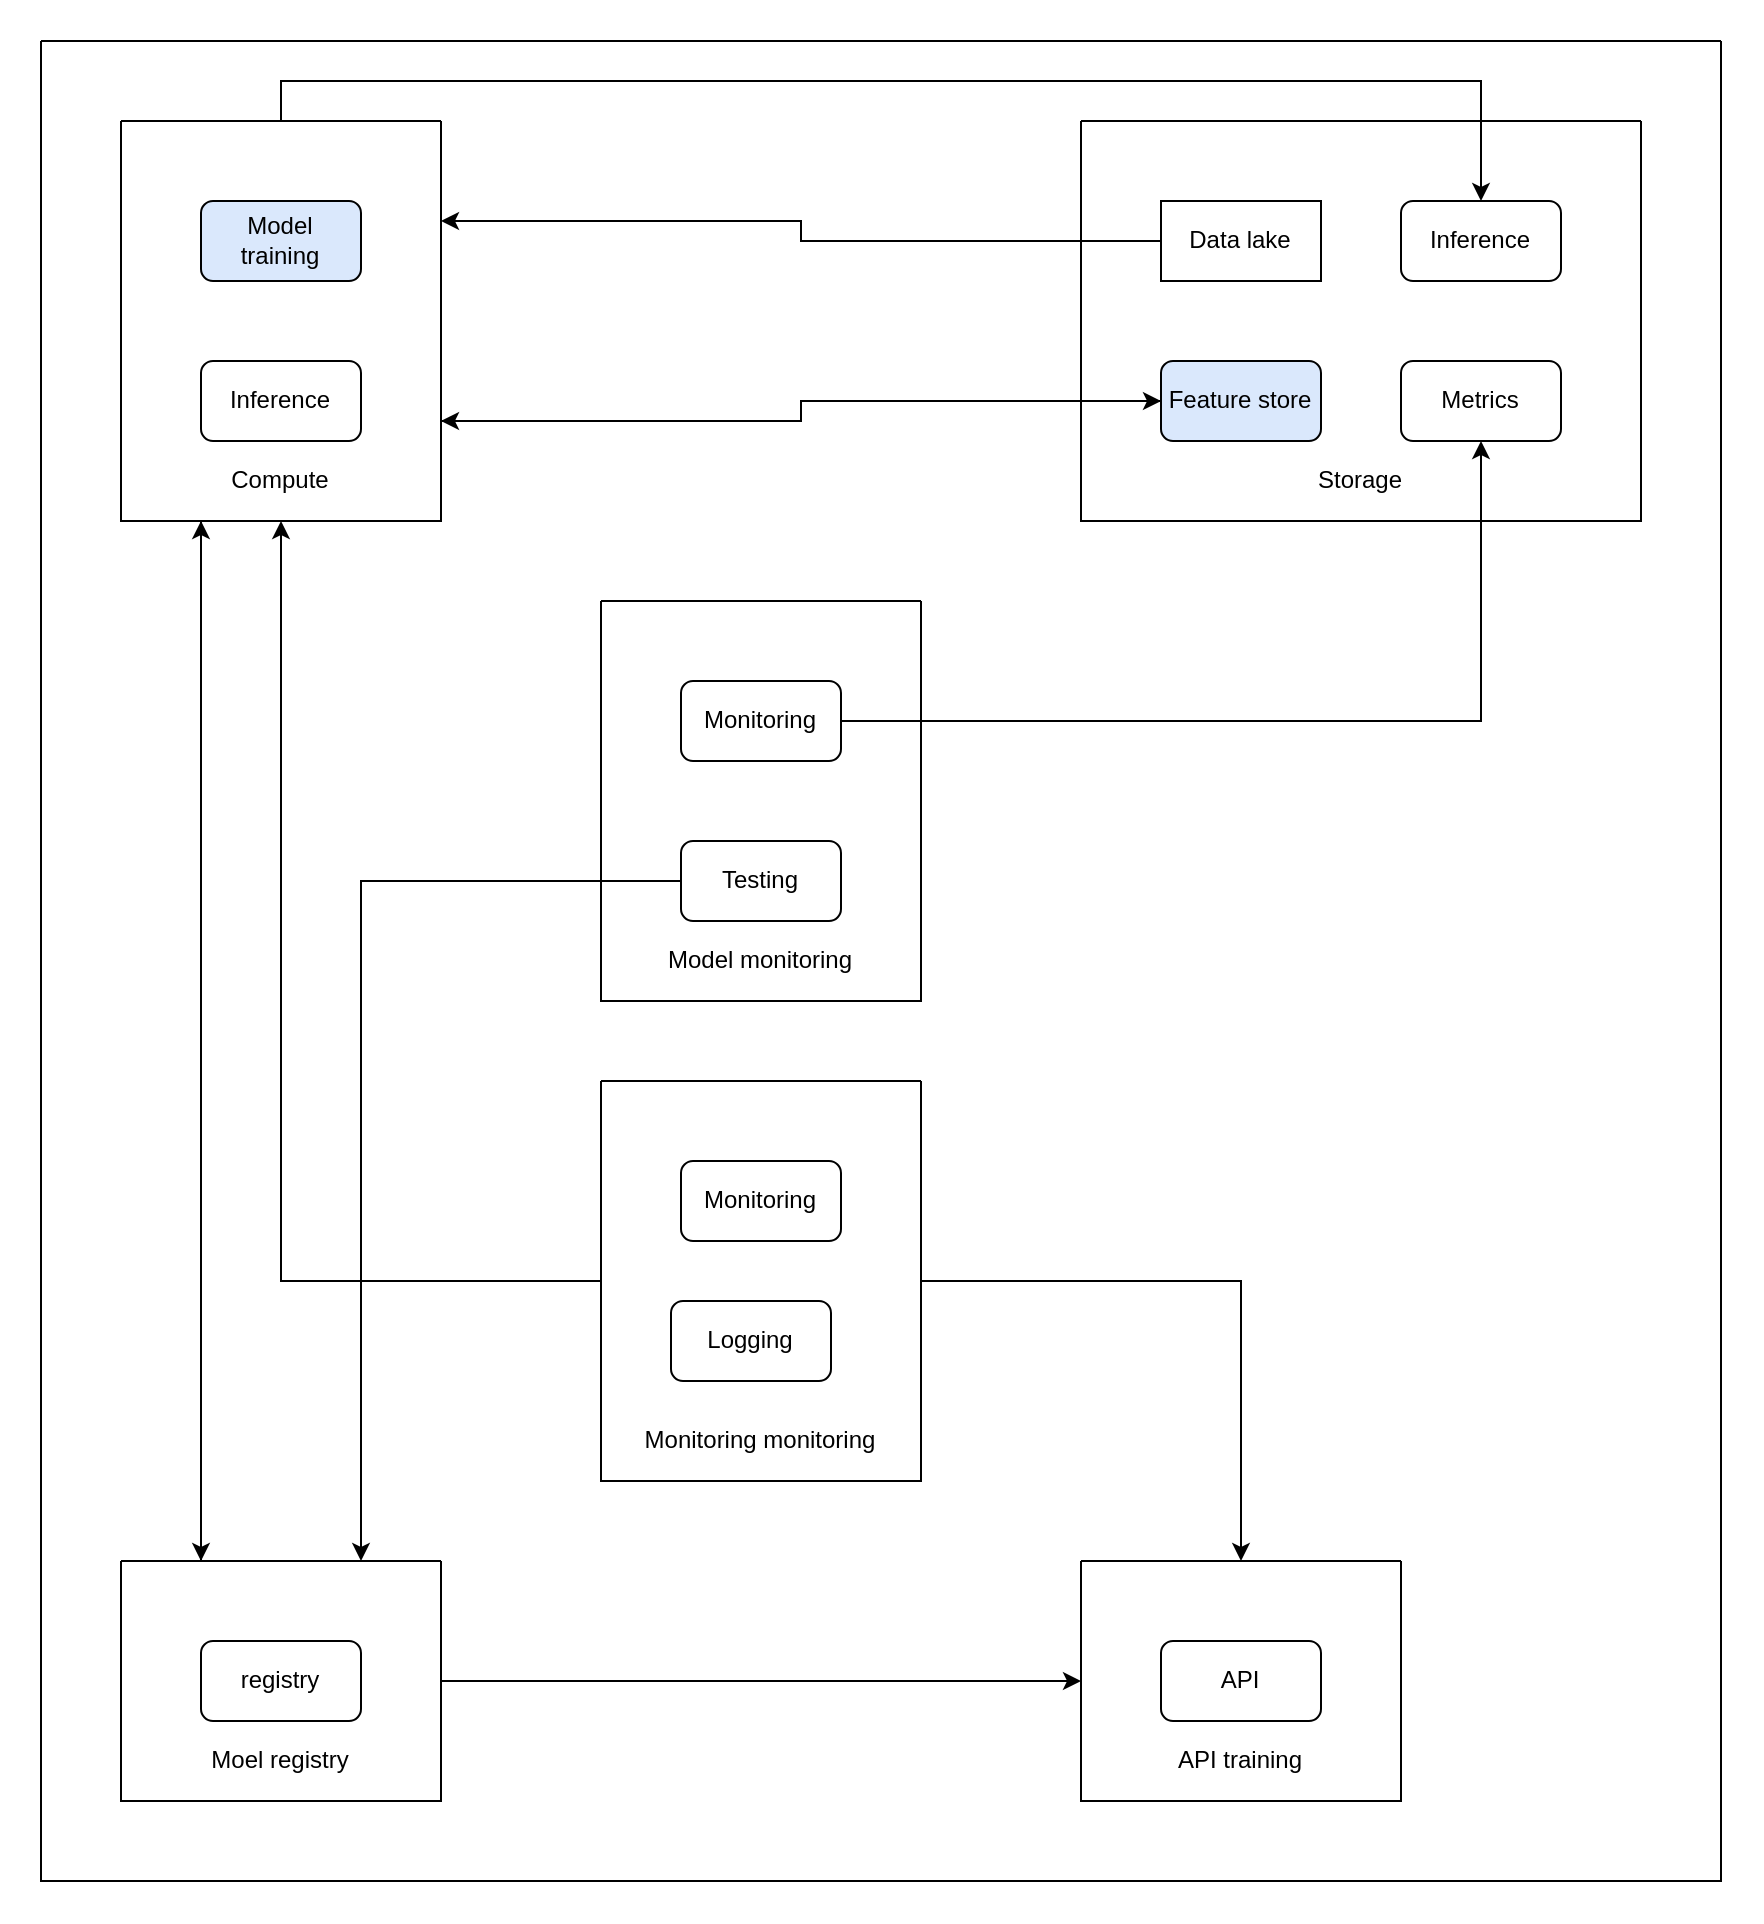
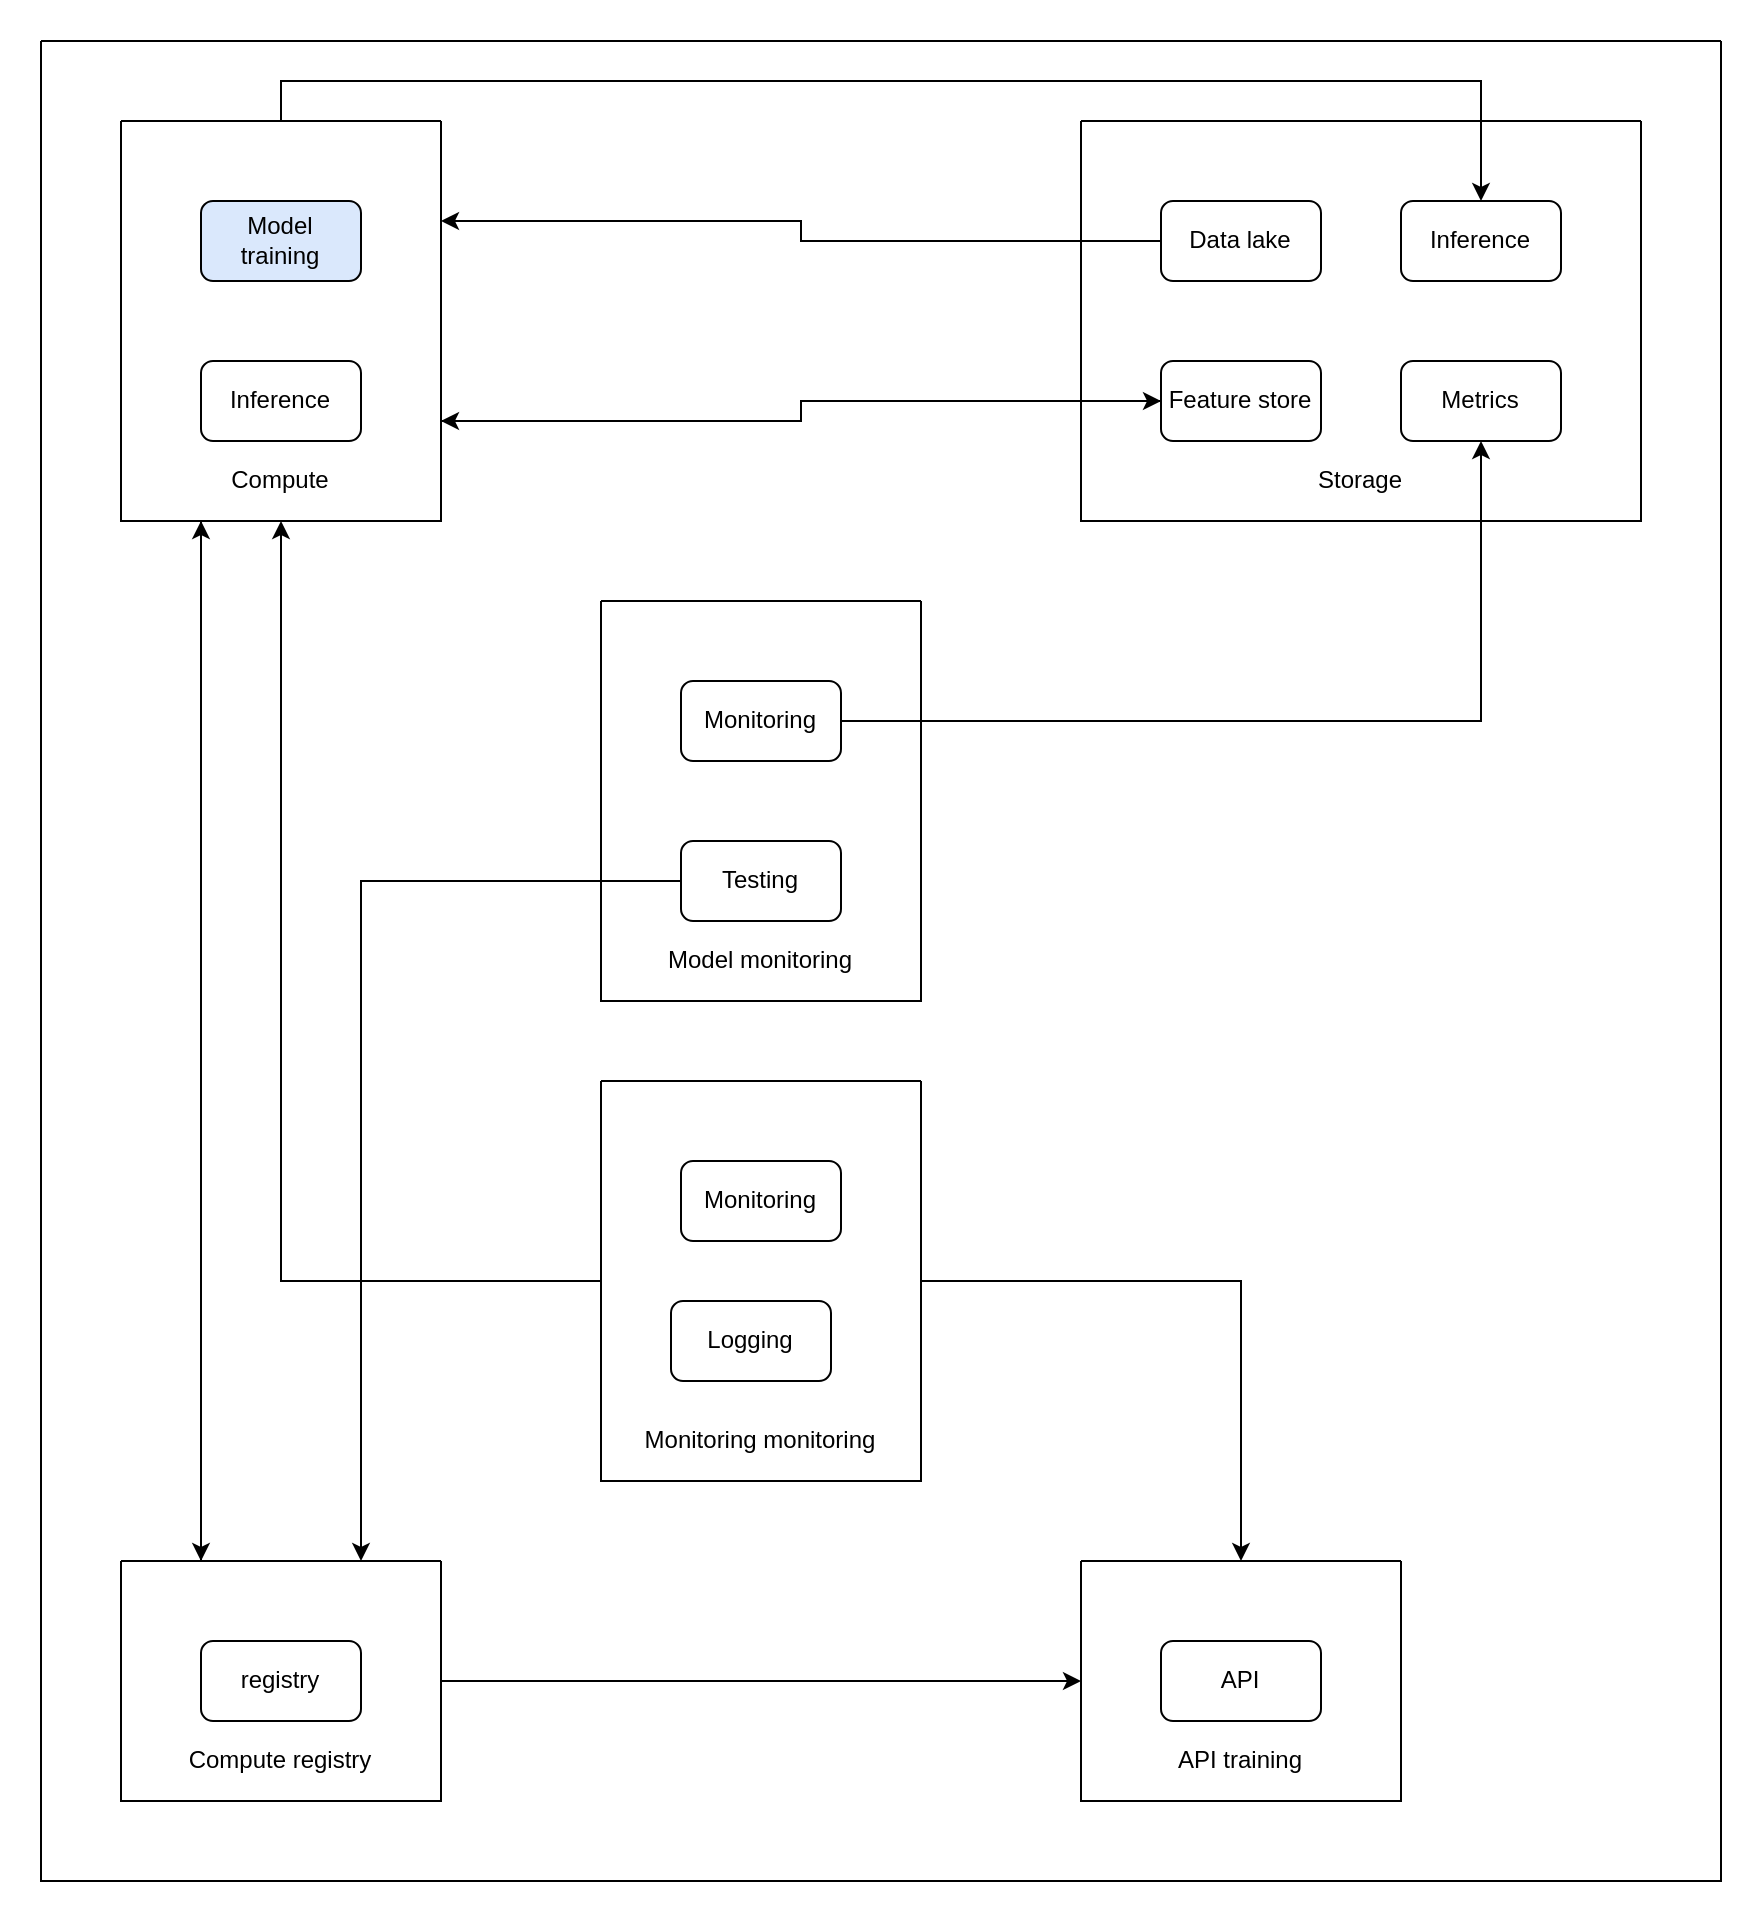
- <mxCell id="3" value="Data lake" style="whiteSpace=wrap;html=1;rounded=0;" vertex="1" parent="2"><mxGeometry x="40" y="40" width="80" height="40" as="geometry" /></mxCell>
+ <mxCell id="3" value="Data lake" style="rounded=1;whiteSpace=wrap;html=1;" vertex="1" parent="2"><mxGeometry x="40" y="40" width="80" height="40" as="geometry" /></mxCell>
- <mxCell id="5" value="Feature store" style="rounded=1;whiteSpace=wrap;html=1;fillColor=#dae8fc;" vertex="1" parent="2"><mxGeometry x="40" y="120" width="80" height="40" as="geometry" /></mxCell>
+ <mxCell id="5" value="Feature store" style="rounded=1;whiteSpace=wrap;html=1;" vertex="1" parent="2"><mxGeometry x="40" y="120" width="80" height="40" as="geometry" /></mxCell>
- <mxCell id="18" value="Moel registry" style="text;html=1;align=center;verticalAlign=middle;whiteSpace=wrap;rounded=0;" vertex="1" parent="16"><mxGeometry y="80" width="160" height="40" as="geometry" /></mxCell>
+ <mxCell id="18" value="Compute registry" style="text;html=1;align=center;verticalAlign=middle;whiteSpace=wrap;rounded=0;" vertex="1" parent="16"><mxGeometry y="80" width="160" height="40" as="geometry" /></mxCell>
